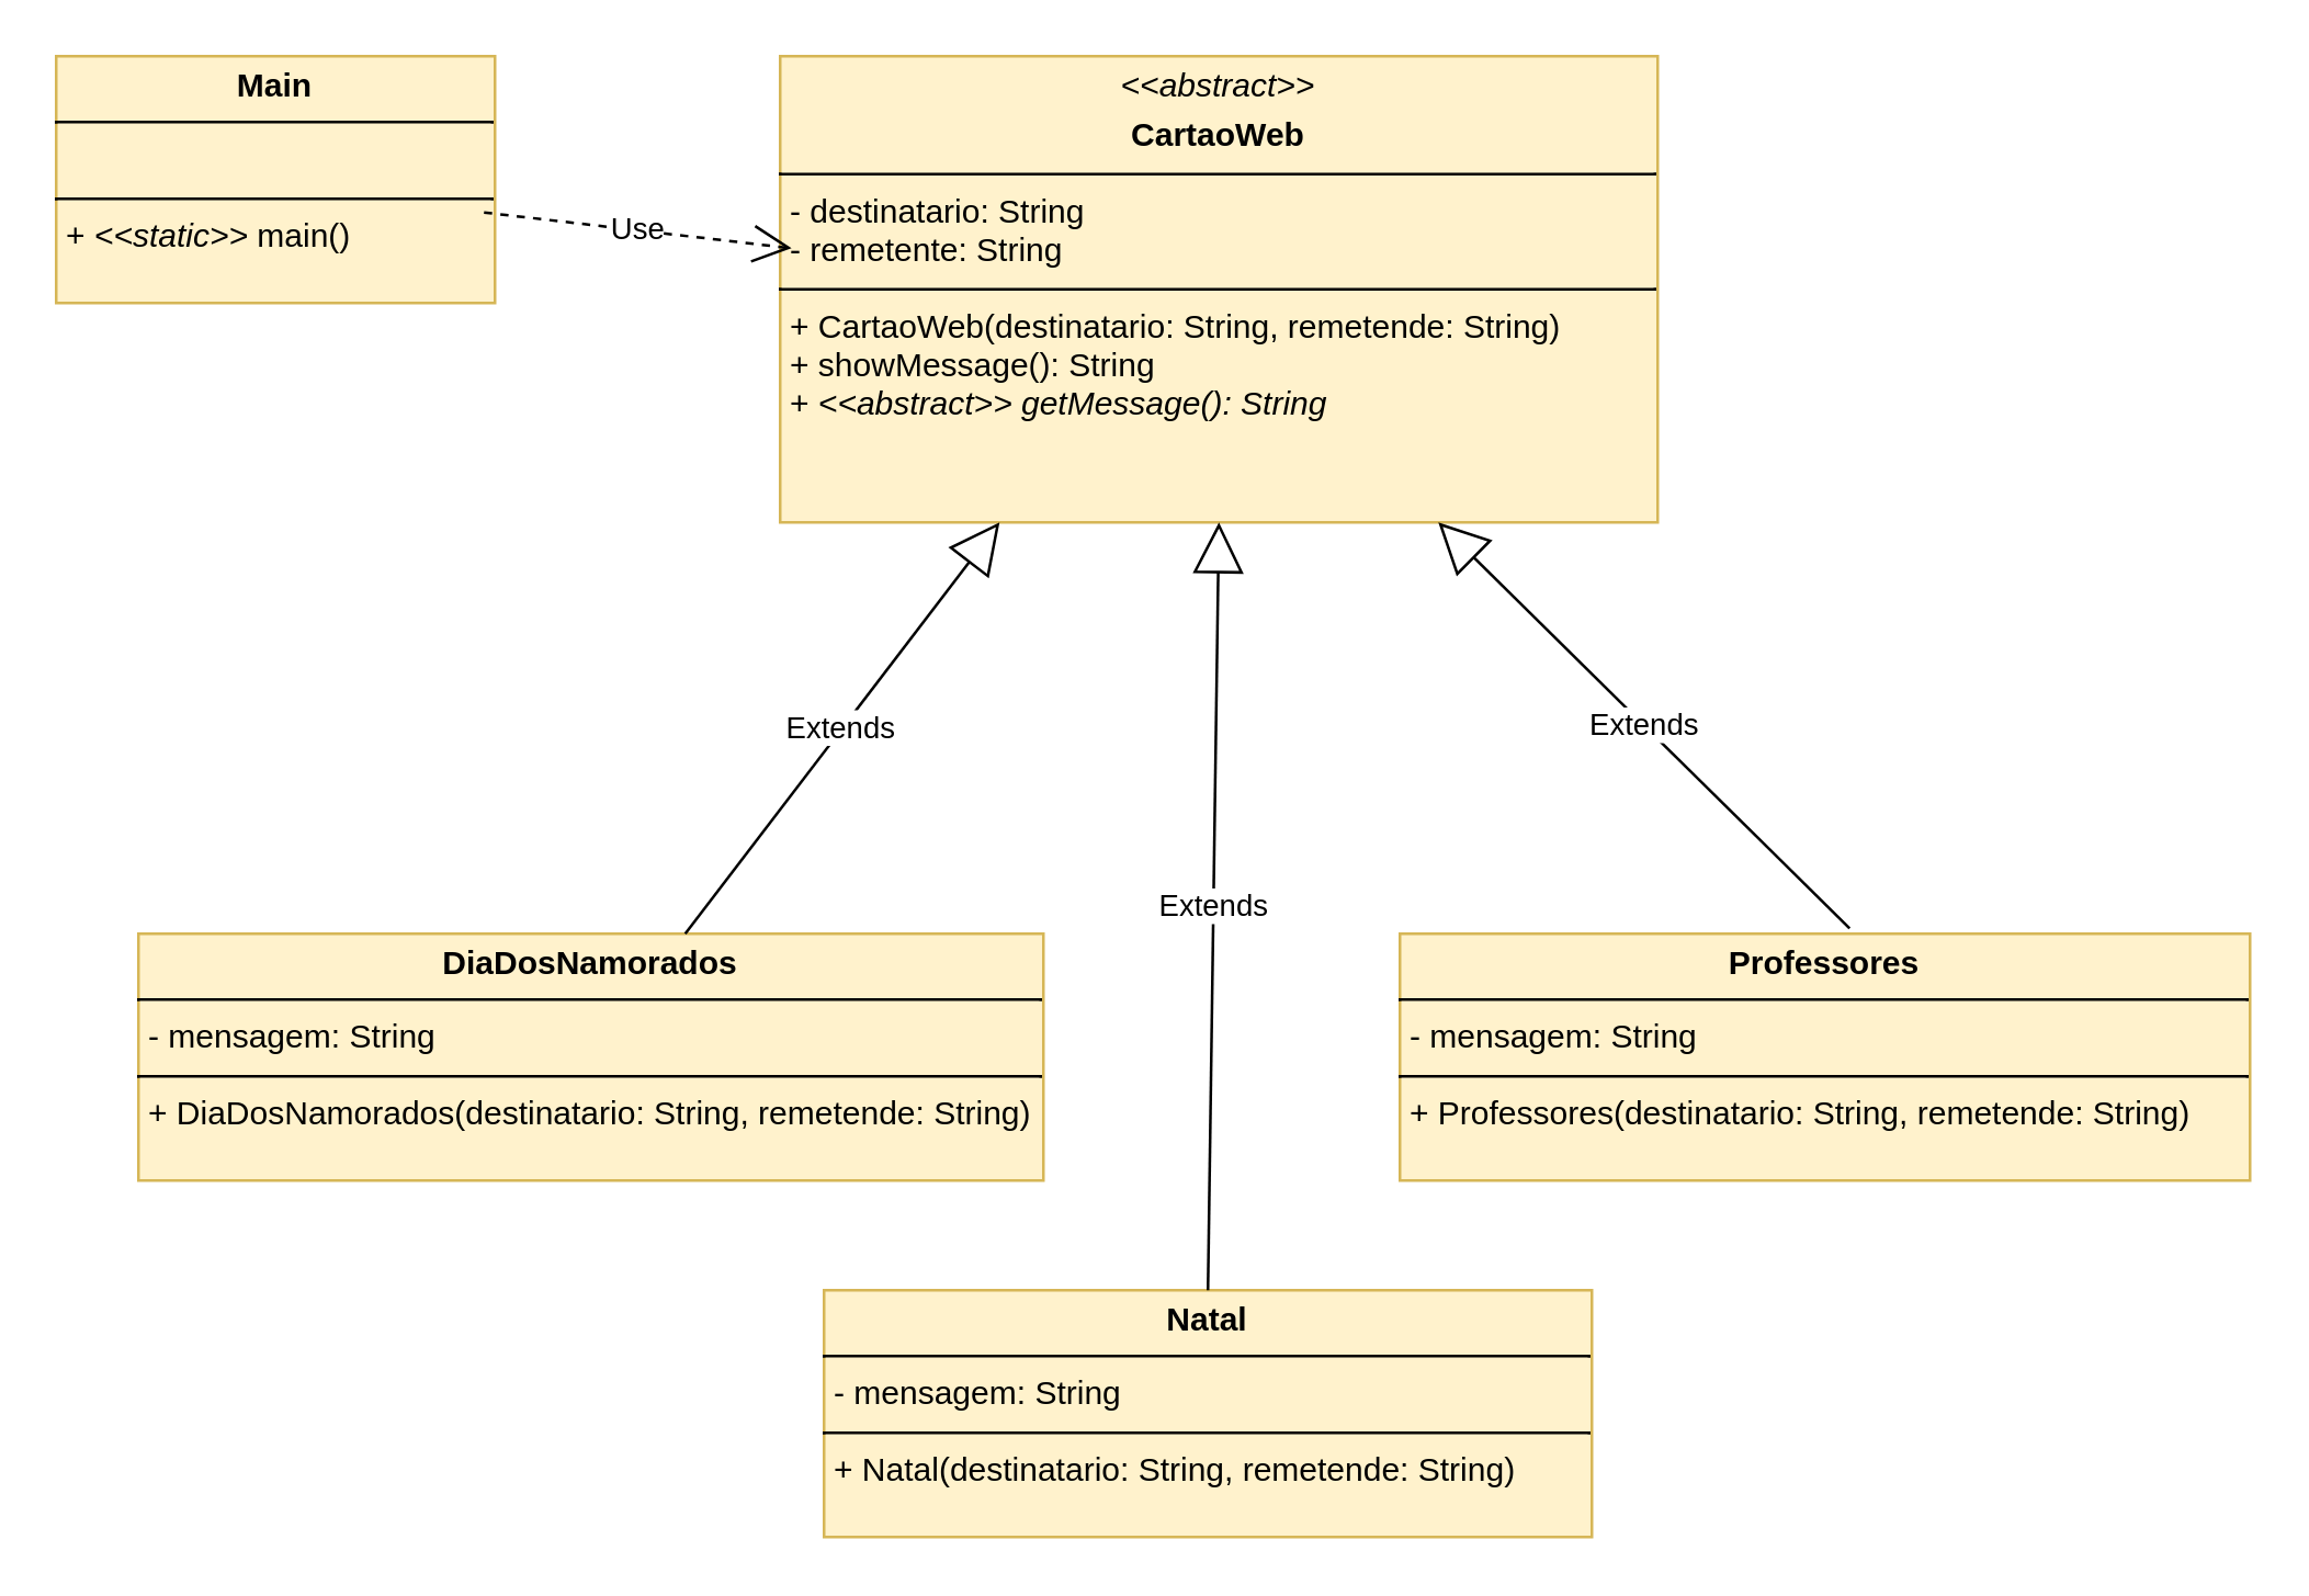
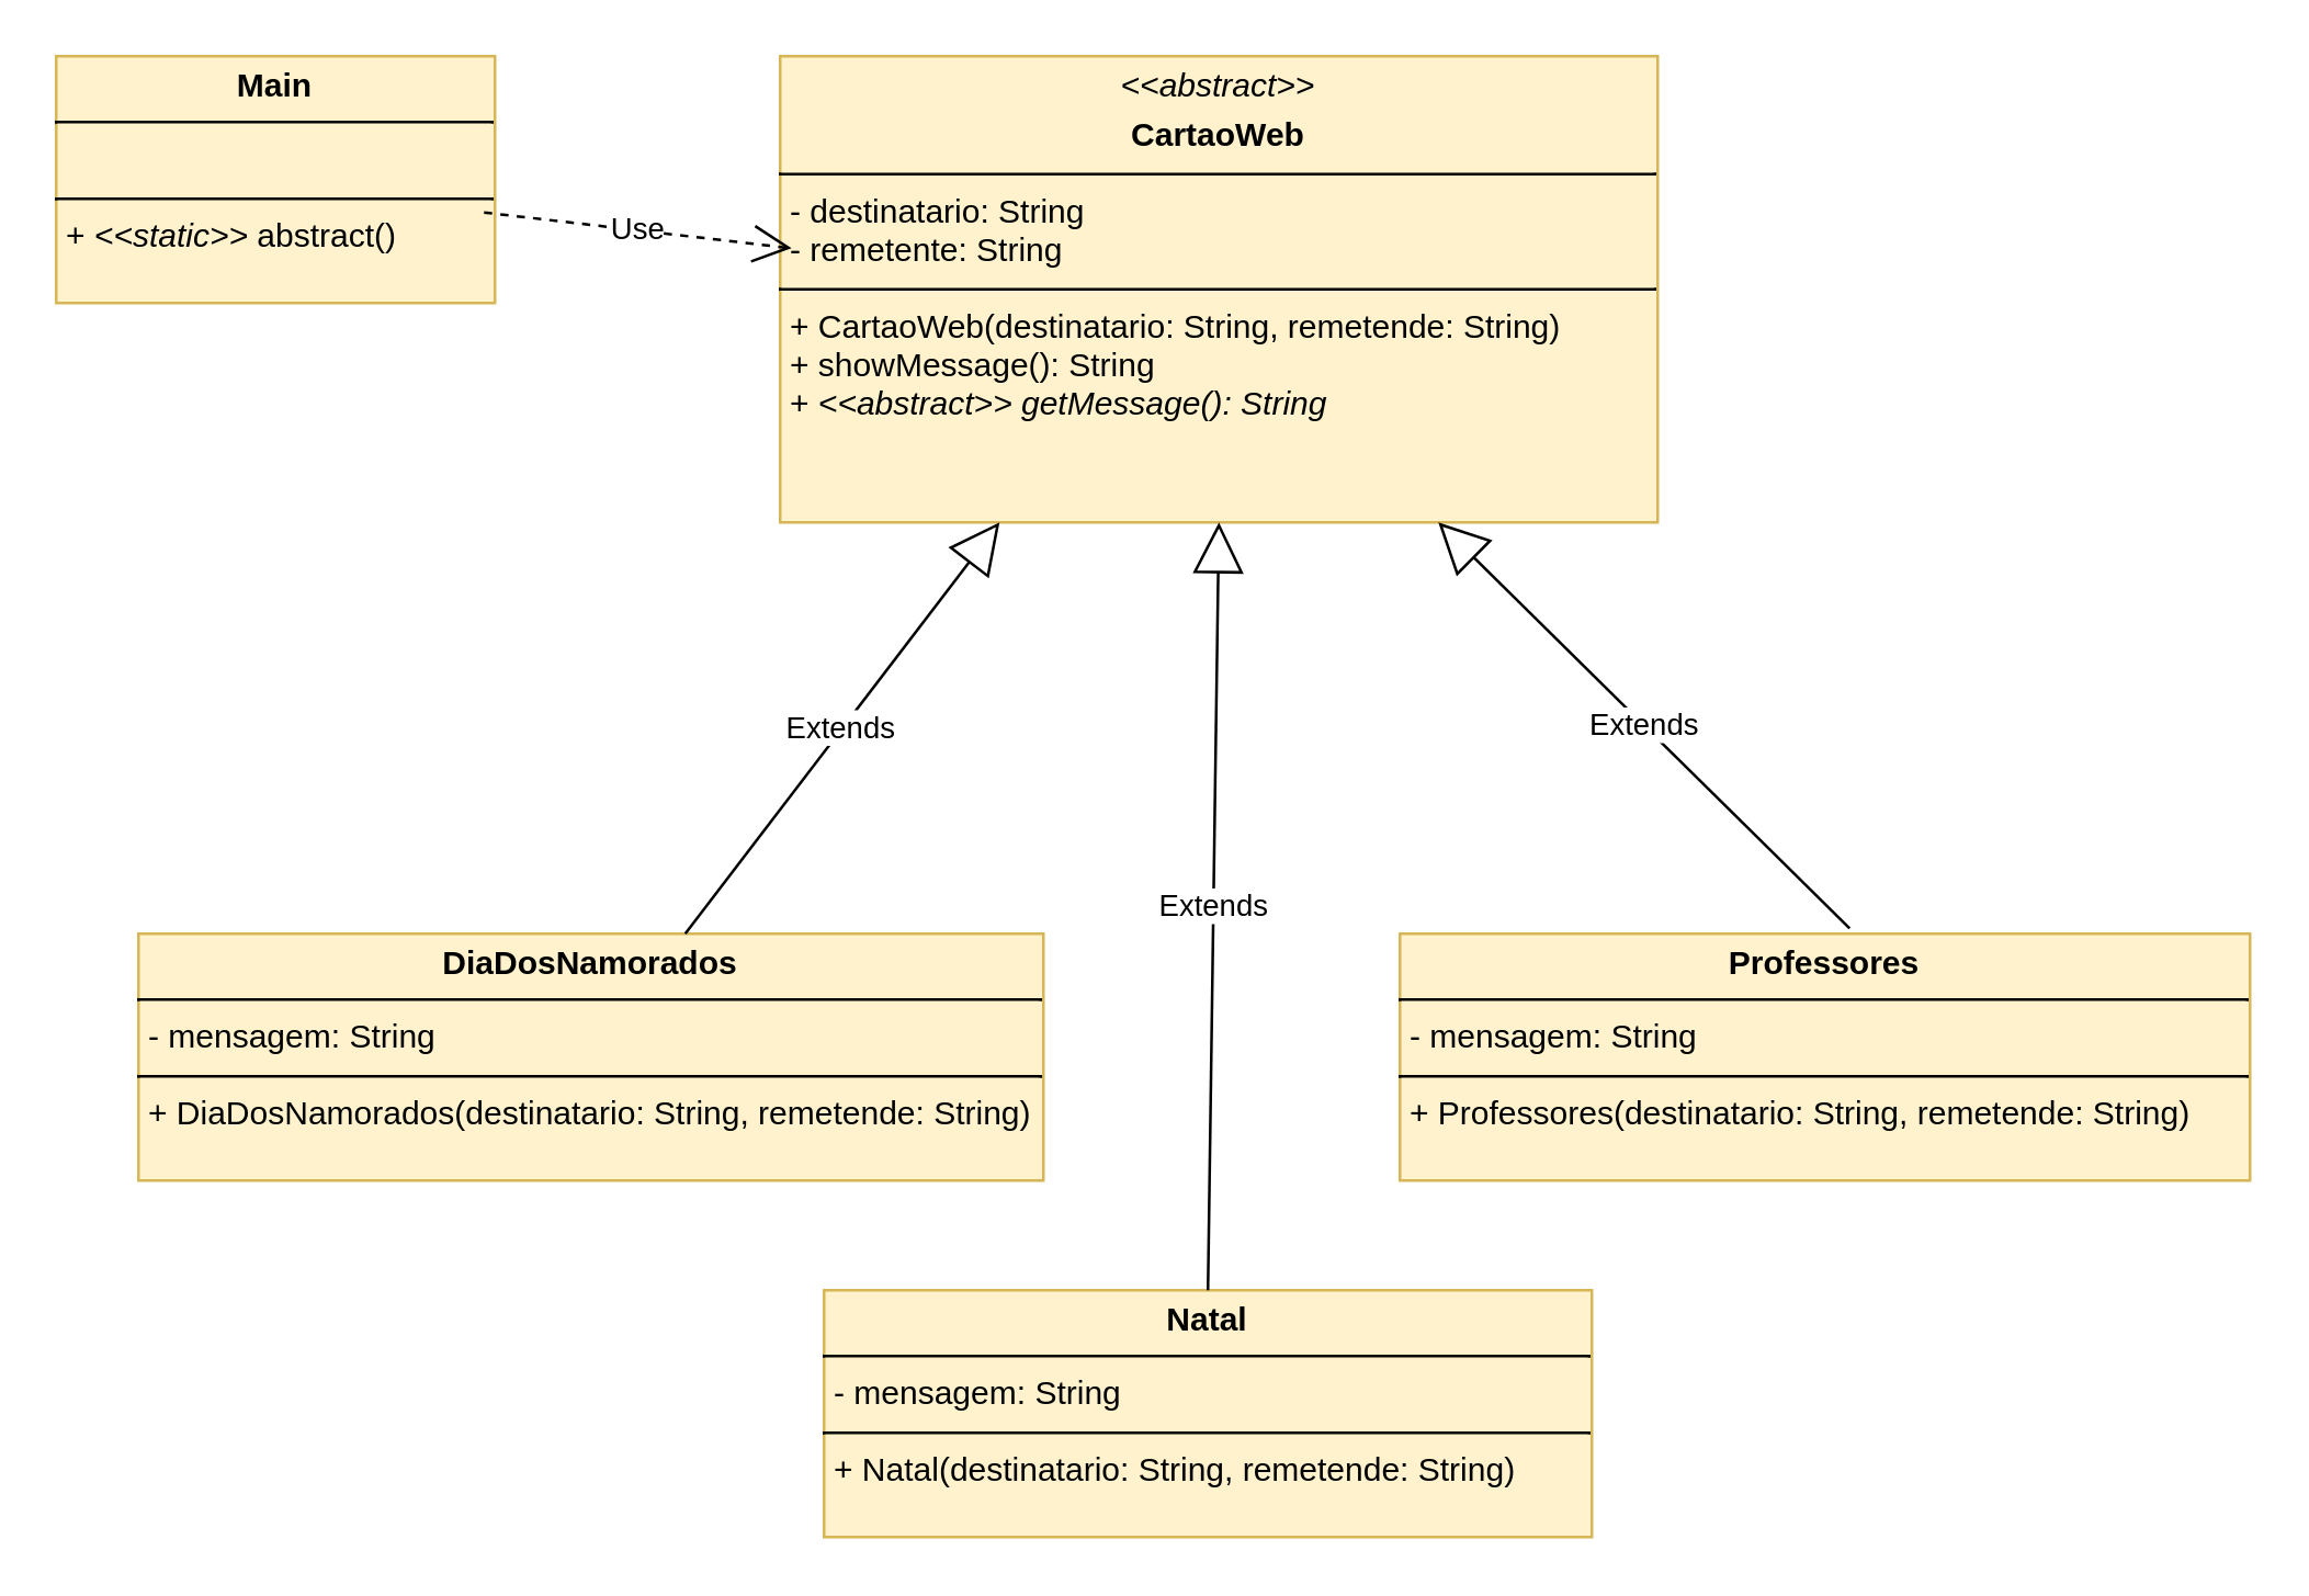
- <mxCell id="9" value="&lt;p style=&quot;margin:0px;margin-top:4px;text-align:center;&quot;&gt;&lt;b&gt;Main&lt;/b&gt;&lt;/p&gt;&lt;hr size=&quot;1&quot; style=&quot;border-style:solid;&quot;&gt;&lt;p style=&quot;margin:0px;margin-left:4px;&quot;&gt;&lt;br&gt;&lt;/p&gt;&lt;hr size=&quot;1&quot; style=&quot;border-style:solid;&quot;&gt;&lt;p style=&quot;margin:0px;margin-left:4px;&quot;&gt;+ &lt;i&gt;&amp;lt;&amp;lt;static&amp;gt;&amp;gt;&lt;/i&gt; main()&lt;br&gt;&lt;/p&gt;" style="verticalAlign=top;align=left;overflow=fill;html=1;whiteSpace=wrap;fillColor=#fff2cc;strokeColor=#d6b656;" vertex="1" parent="1"><mxGeometry x="20" y="20" width="160" height="90" as="geometry" /></mxCell>
+ <mxCell id="9" value="&lt;p style=&quot;margin:0px;margin-top:4px;text-align:center;&quot;&gt;&lt;b&gt;Main&lt;/b&gt;&lt;/p&gt;&lt;hr size=&quot;1&quot; style=&quot;border-style:solid;&quot;&gt;&lt;p style=&quot;margin:0px;margin-left:4px;&quot;&gt;&lt;br&gt;&lt;/p&gt;&lt;hr size=&quot;1&quot; style=&quot;border-style:solid;&quot;&gt;&lt;p style=&quot;margin:0px;margin-left:4px;&quot;&gt;+ &lt;i&gt;&amp;lt;&amp;lt;static&amp;gt;&amp;gt;&lt;/i&gt; abstract()&lt;br&gt;&lt;/p&gt;" style="verticalAlign=top;align=left;overflow=fill;html=1;whiteSpace=wrap;fillColor=#fff2cc;strokeColor=#d6b656;" vertex="1" parent="1"><mxGeometry x="20" y="20" width="160" height="90" as="geometry" /></mxCell>
